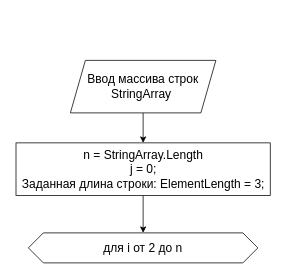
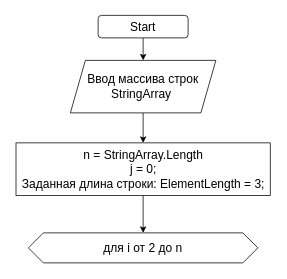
+ <mxCell id="3" value="&lt;font style=&quot;font-size: 16px&quot;&gt;Start&lt;/font&gt;" style="rounded=1;whiteSpace=wrap;html=1;" parent="1" vertex="1"><mxGeometry x="130" y="20" width="120" height="30" as="geometry" /></mxCell>
+ <mxCell id="2" style="edgeStyle=none;html=1;entryX=0.5;entryY=0;entryDx=0;entryDy=0;fontSize=16;" parent="1" source="3" target="5" edge="1"><mxGeometry relative="1" as="geometry" /></mxCell>
